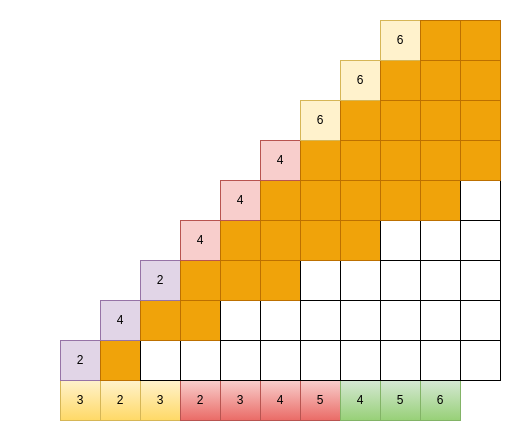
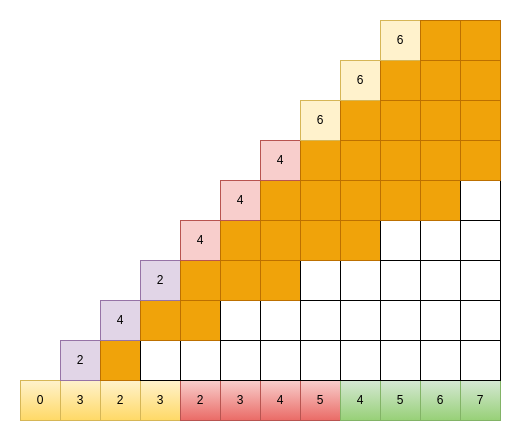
+ <mxCell id="2" value="0" style="rounded=0;whiteSpace=wrap;html=1;fillColor=#fff2cc;strokeColor=#d6b656;gradientColor=#ffd966;" vertex="1" parent="1"><mxGeometry x="20" y="380" width="40" height="40" as="geometry" /></mxCell>
+ <mxCell id="13" value="7" style="rounded=0;whiteSpace=wrap;html=1;fillColor=#d5e8d4;strokeColor=#82b366;gradientColor=#97d077;" vertex="1" parent="1"><mxGeometry x="460" y="380" width="40" height="40" as="geometry" /></mxCell>
